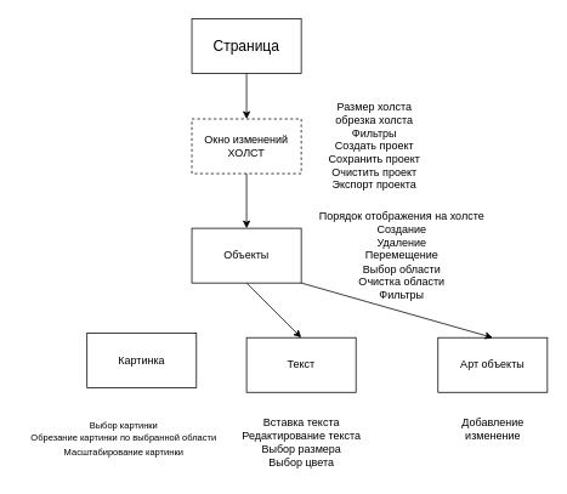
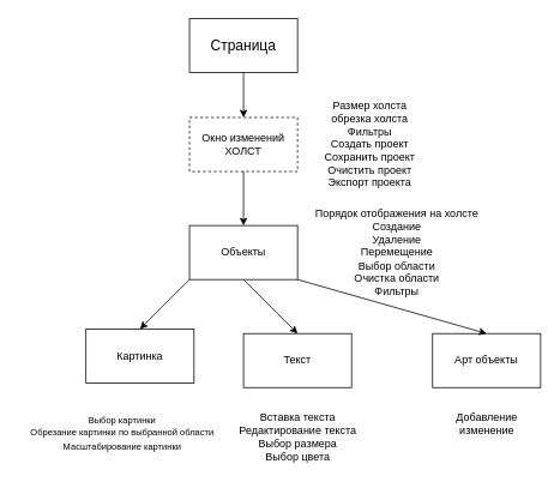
+ <mxCell id="13" value="" style="endArrow=classic;html=1;rounded=0;exitX=0;exitY=1;exitDx=0;exitDy=0;entryX=0.5;entryY=0;entryDx=0;entryDy=0;" parent="1" source="15" target="5" edge="1"><mxGeometry width="50" height="50" relative="1" as="geometry"><mxPoint x="310" y="210" as="sourcePoint" /><mxPoint x="360" y="160" as="targetPoint" /></mxGeometry></mxCell>
